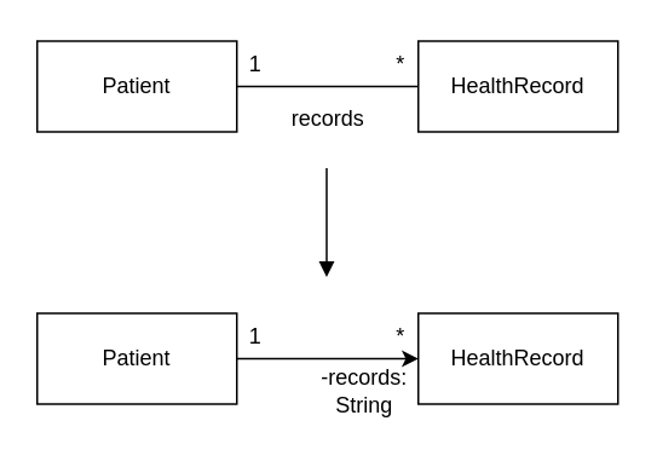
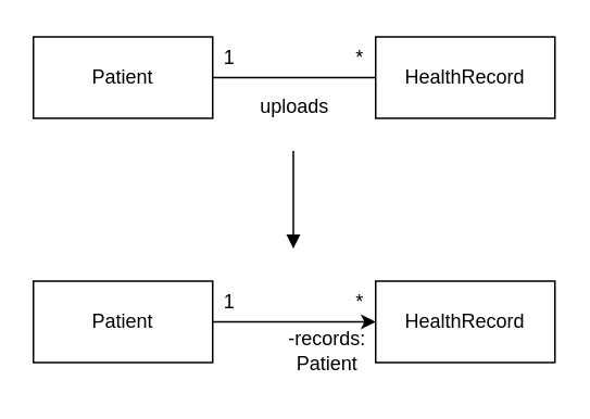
- <mxCell id="7" value="records" style="text;html=1;align=center;verticalAlign=middle;resizable=0;points=[];autosize=1;strokeColor=none;fillColor=none;" vertex="1" parent="1"><mxGeometry x="145" y="50" width="70" height="30" as="geometry" /></mxCell>
+ <mxCell id="7" value="uploads" style="text;html=1;align=center;verticalAlign=middle;resizable=0;points=[];autosize=1;strokeColor=none;fillColor=none;" vertex="1" parent="1"><mxGeometry x="145" y="50" width="70" height="30" as="geometry" /></mxCell>
- <mxCell id="14" value="-records:&lt;div&gt;String&lt;/div&gt;" style="text;html=1;align=center;verticalAlign=middle;resizable=0;points=[];autosize=1;strokeColor=none;fillColor=none;" vertex="1" parent="1"><mxGeometry x="165" y="195" width="70" height="40" as="geometry" /></mxCell>
+ <mxCell id="14" value="-records:&lt;div&gt;Patient&lt;/div&gt;" style="text;html=1;align=center;verticalAlign=middle;resizable=0;points=[];autosize=1;strokeColor=none;fillColor=none;" vertex="1" parent="1"><mxGeometry x="165" y="195" width="70" height="40" as="geometry" /></mxCell>
